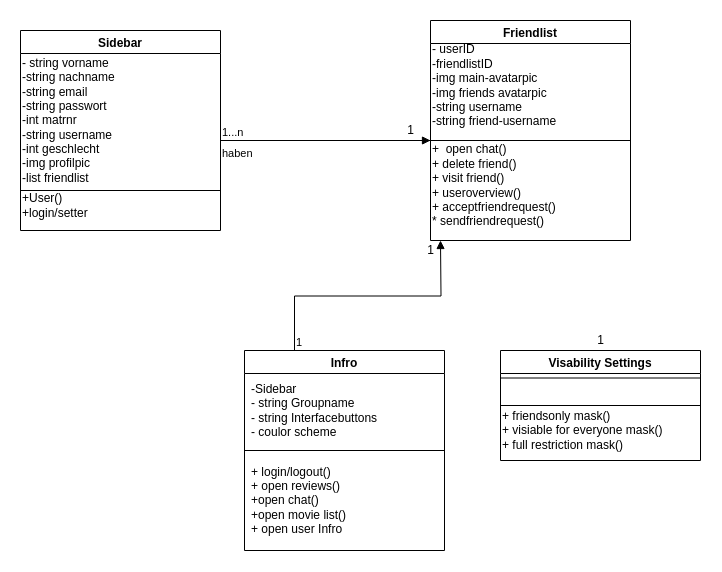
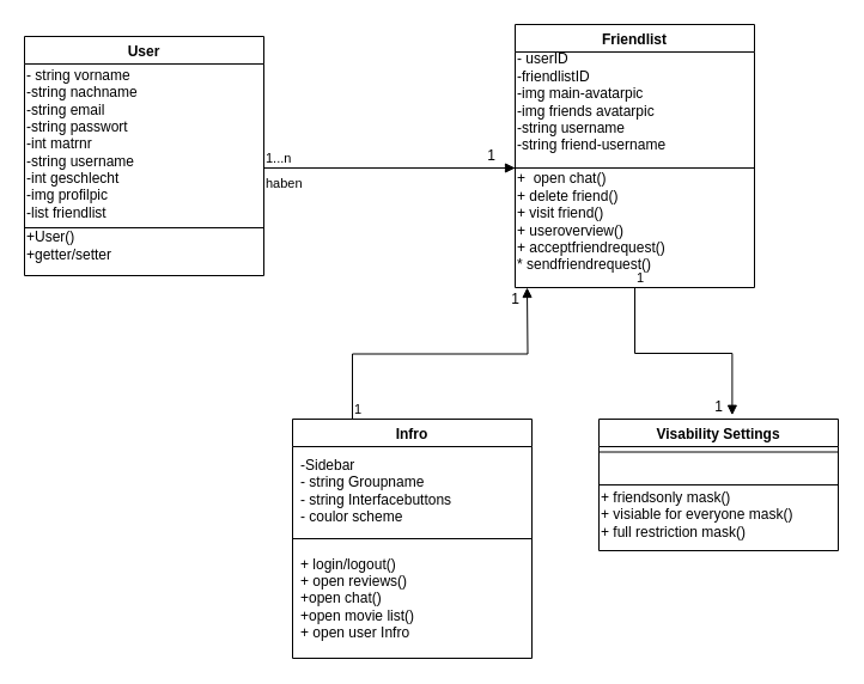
- <mxCell id="2" value="Sidebar" style="swimlane;" vertex="1" parent="1"><mxGeometry x="20" y="30" width="200" height="200" as="geometry" /></mxCell>
+ <mxCell id="2" value="User" style="swimlane;" vertex="1" parent="1"><mxGeometry x="20" y="30" width="200" height="200" as="geometry" /></mxCell>
- <mxCell id="4" value="+User()&lt;br&gt;&lt;div style=&quot;&quot;&gt;&lt;span style=&quot;background-color: initial;&quot;&gt;+login/setter&lt;/span&gt;&lt;/div&gt;" style="text;html=1;align=left;verticalAlign=middle;resizable=0;points=[];autosize=1;strokeColor=none;fillColor=none;" vertex="1" parent="2"><mxGeometry y="160" width="90" height="30" as="geometry" /></mxCell>
+ <mxCell id="4" value="+User()&lt;br&gt;&lt;div style=&quot;&quot;&gt;&lt;span style=&quot;background-color: initial;&quot;&gt;+getter/setter&lt;/span&gt;&lt;/div&gt;" style="text;html=1;align=left;verticalAlign=middle;resizable=0;points=[];autosize=1;strokeColor=none;fillColor=none;" vertex="1" parent="2"><mxGeometry y="160" width="90" height="30" as="geometry" /></mxCell>
+ <mxCell id="24" value="" style="endArrow=block;endFill=1;html=1;edgeStyle=orthogonalEdgeStyle;align=left;verticalAlign=top;rounded=0;exitX=0.5;exitY=1;exitDx=0;exitDy=0;entryX=0.557;entryY=-0.03;entryDx=0;entryDy=0;entryPerimeter=0;" edge="1" parent="1" source="10" target="5"><mxGeometry x="-1" relative="1" as="geometry"><mxPoint x="540" y="300" as="sourcePoint" /><mxPoint x="700" y="300" as="targetPoint" /></mxGeometry></mxCell>
+ <mxCell id="25" value="1" style="edgeLabel;resizable=0;html=1;align=left;verticalAlign=bottom;" connectable="0" vertex="1" parent="24"><mxGeometry x="-1" relative="1" as="geometry" /></mxCell>
